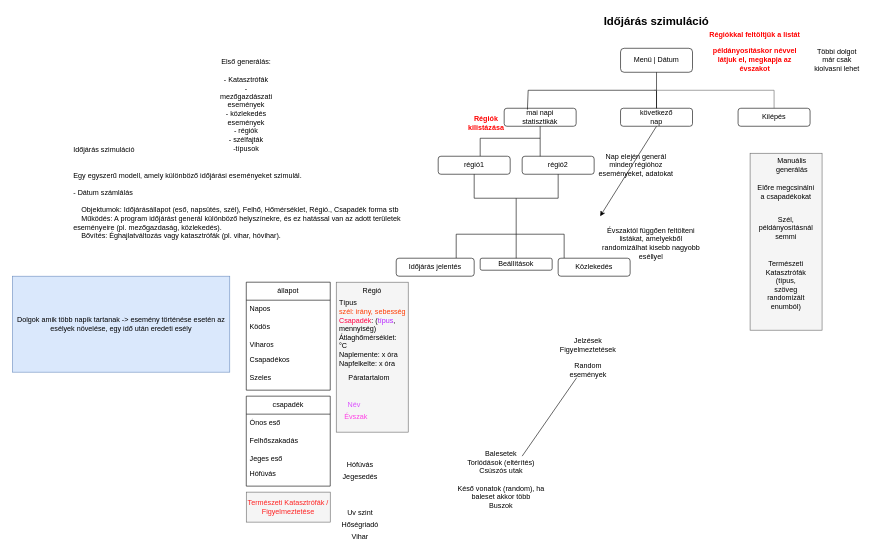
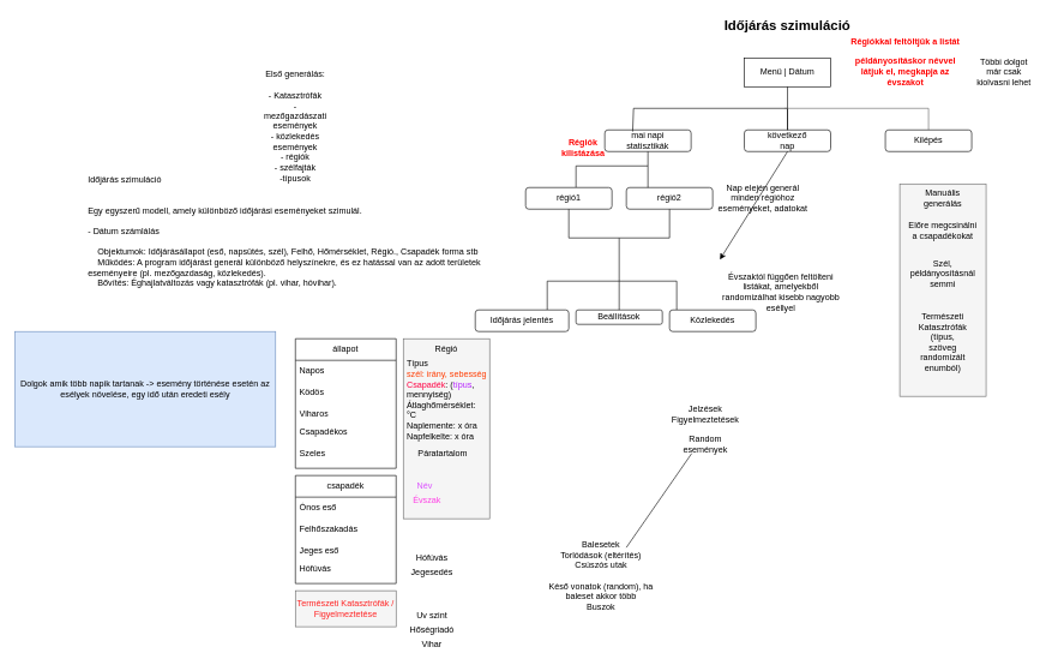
- <mxCell id="2" value="Menü | Dátum" style="rounded=1;whiteSpace=wrap;html=1;fontSize=12;glass=0;strokeWidth=1;shadow=0;" parent="1" vertex="1"><mxGeometry x="1034" y="80" width="120" height="40" as="geometry" /></mxCell>
+ <mxCell id="2" value="Menü | Dátum" style="whiteSpace=wrap;html=1;fontSize=12;glass=0;strokeWidth=1;shadow=0;rounded=0;" parent="1" vertex="1"><mxGeometry x="1034" y="80" width="120" height="40" as="geometry" /></mxCell>
- <mxCell id="39" value="Manuális generálás" style="text;html=1;align=center;verticalAlign=middle;whiteSpace=wrap;rounded=0;" parent="1" vertex="1"><mxGeometry x="1275" y="260" width="90" height="30" as="geometry" /></mxCell>
+ <mxCell id="39" value="Manuális generálás" style="text;html=1;align=center;verticalAlign=middle;whiteSpace=wrap;rounded=0;" parent="1" vertex="1"><mxGeometry x="1265" y="260" width="90" height="30" as="geometry" /></mxCell>
